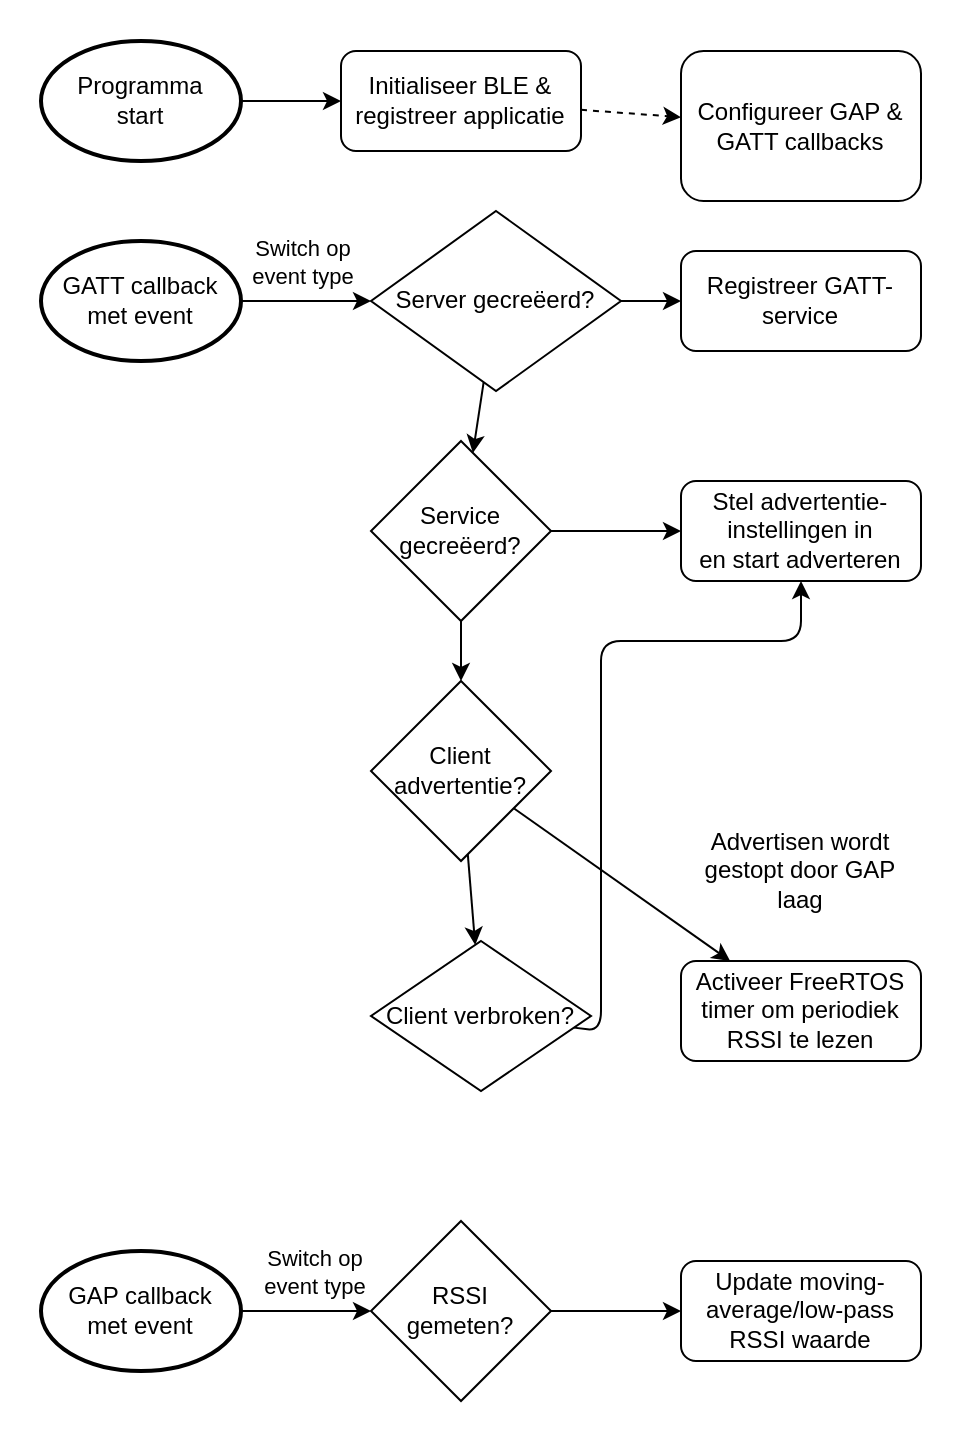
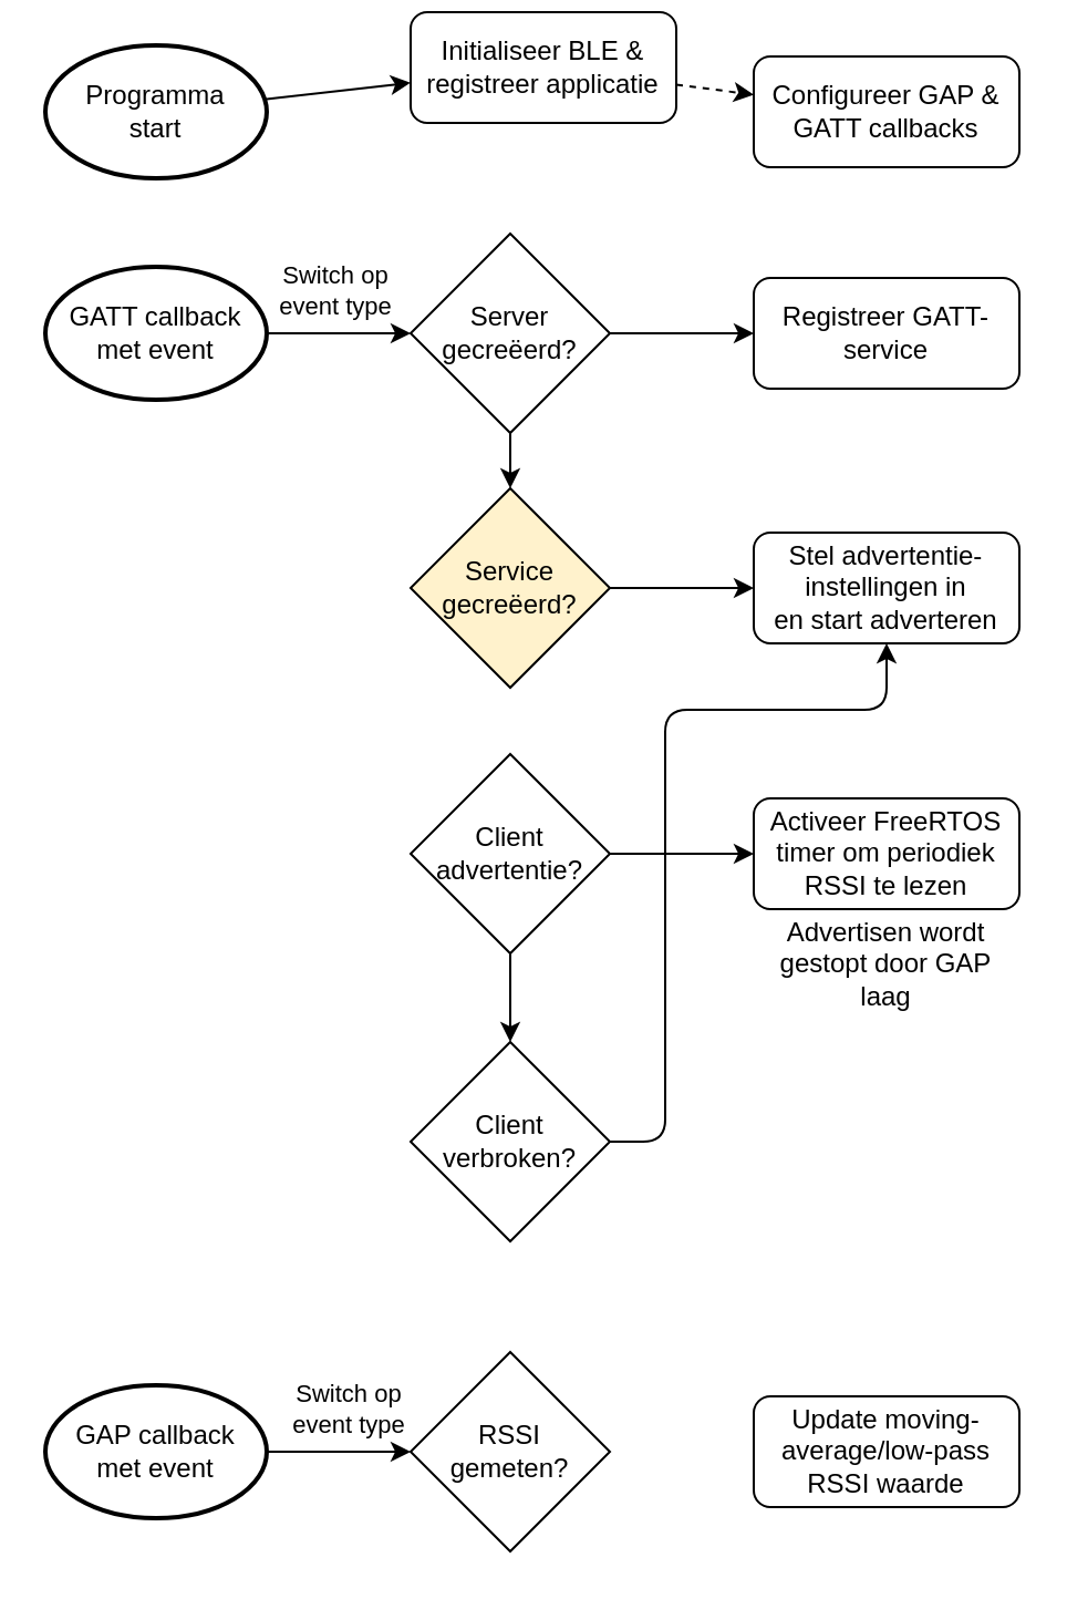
- <mxCell id="5" value="Initialiseer BLE &amp;amp; registreer applicatie" style="rounded=1;whiteSpace=wrap;html=1;" vertex="1" parent="1"><mxGeometry x="170" y="25" width="120" height="50" as="geometry" /></mxCell>
+ <mxCell id="5" value="Initialiseer BLE &amp;amp; registreer applicatie" style="rounded=1;whiteSpace=wrap;html=1;" vertex="1" parent="1"><mxGeometry x="185" y="5" width="120" height="50" as="geometry" /></mxCell>
- <mxCell id="8" value="Configureer GAP &amp;amp; GATT callbacks" style="rounded=1;whiteSpace=wrap;html=1;" vertex="1" parent="1"><mxGeometry x="340" y="25" width="120" height="75" as="geometry" /></mxCell>
+ <mxCell id="8" value="Configureer GAP &amp;amp; GATT callbacks" style="rounded=1;whiteSpace=wrap;html=1;" vertex="1" parent="1"><mxGeometry x="340" y="25" width="120" height="50" as="geometry" /></mxCell>
- <mxCell id="17" value="Server gecreëerd?" style="rhombus;whiteSpace=wrap;html=1;" vertex="1" parent="1"><mxGeometry x="185" y="105" width="125" height="90" as="geometry" /></mxCell>
+ <mxCell id="17" value="Server gecreëerd?" style="rhombus;whiteSpace=wrap;html=1;" vertex="1" parent="1"><mxGeometry x="185" y="105" width="90" height="90" as="geometry" /></mxCell>
- <mxCell id="20" value="Service&lt;br&gt;gecreëerd?" style="rhombus;whiteSpace=wrap;html=1;" vertex="1" parent="1"><mxGeometry x="185" y="220" width="90" height="90" as="geometry" /></mxCell>
+ <mxCell id="20" value="Service&lt;br&gt;gecreëerd?" style="rhombus;whiteSpace=wrap;html=1;fillColor=#fff2cc;" vertex="1" parent="1"><mxGeometry x="185" y="220" width="90" height="90" as="geometry" /></mxCell>
- <mxCell id="19" value="" style="edgeStyle=none;html=1;" edge="1" parent="1" source="20" target="23"><mxGeometry relative="1" as="geometry" /></mxCell>
- <mxCell id="24" value="Activeer FreeRTOS timer om periodiek RSSI te lezen" style="rounded=1;whiteSpace=wrap;html=1;" vertex="1" parent="1"><mxGeometry x="340" y="480" width="120" height="50" as="geometry" /></mxCell>
+ <mxCell id="24" value="Activeer FreeRTOS timer om periodiek RSSI te lezen" style="rounded=1;whiteSpace=wrap;html=1;" vertex="1" parent="1"><mxGeometry x="340" y="360" width="120" height="50" as="geometry" /></mxCell>
- <mxCell id="30" value="Client verbroken?" style="rhombus;whiteSpace=wrap;html=1;" vertex="1" parent="1"><mxGeometry x="185" y="470" width="110" height="75" as="geometry" /></mxCell>
+ <mxCell id="30" value="Client verbroken?" style="rhombus;whiteSpace=wrap;html=1;" vertex="1" parent="1"><mxGeometry x="185" y="470" width="90" height="90" as="geometry" /></mxCell>
- <mxCell id="25" value="" style="edgeStyle=none;html=1;" edge="1" parent="1" source="26" target="27"><mxGeometry relative="1" as="geometry" /></mxCell>
